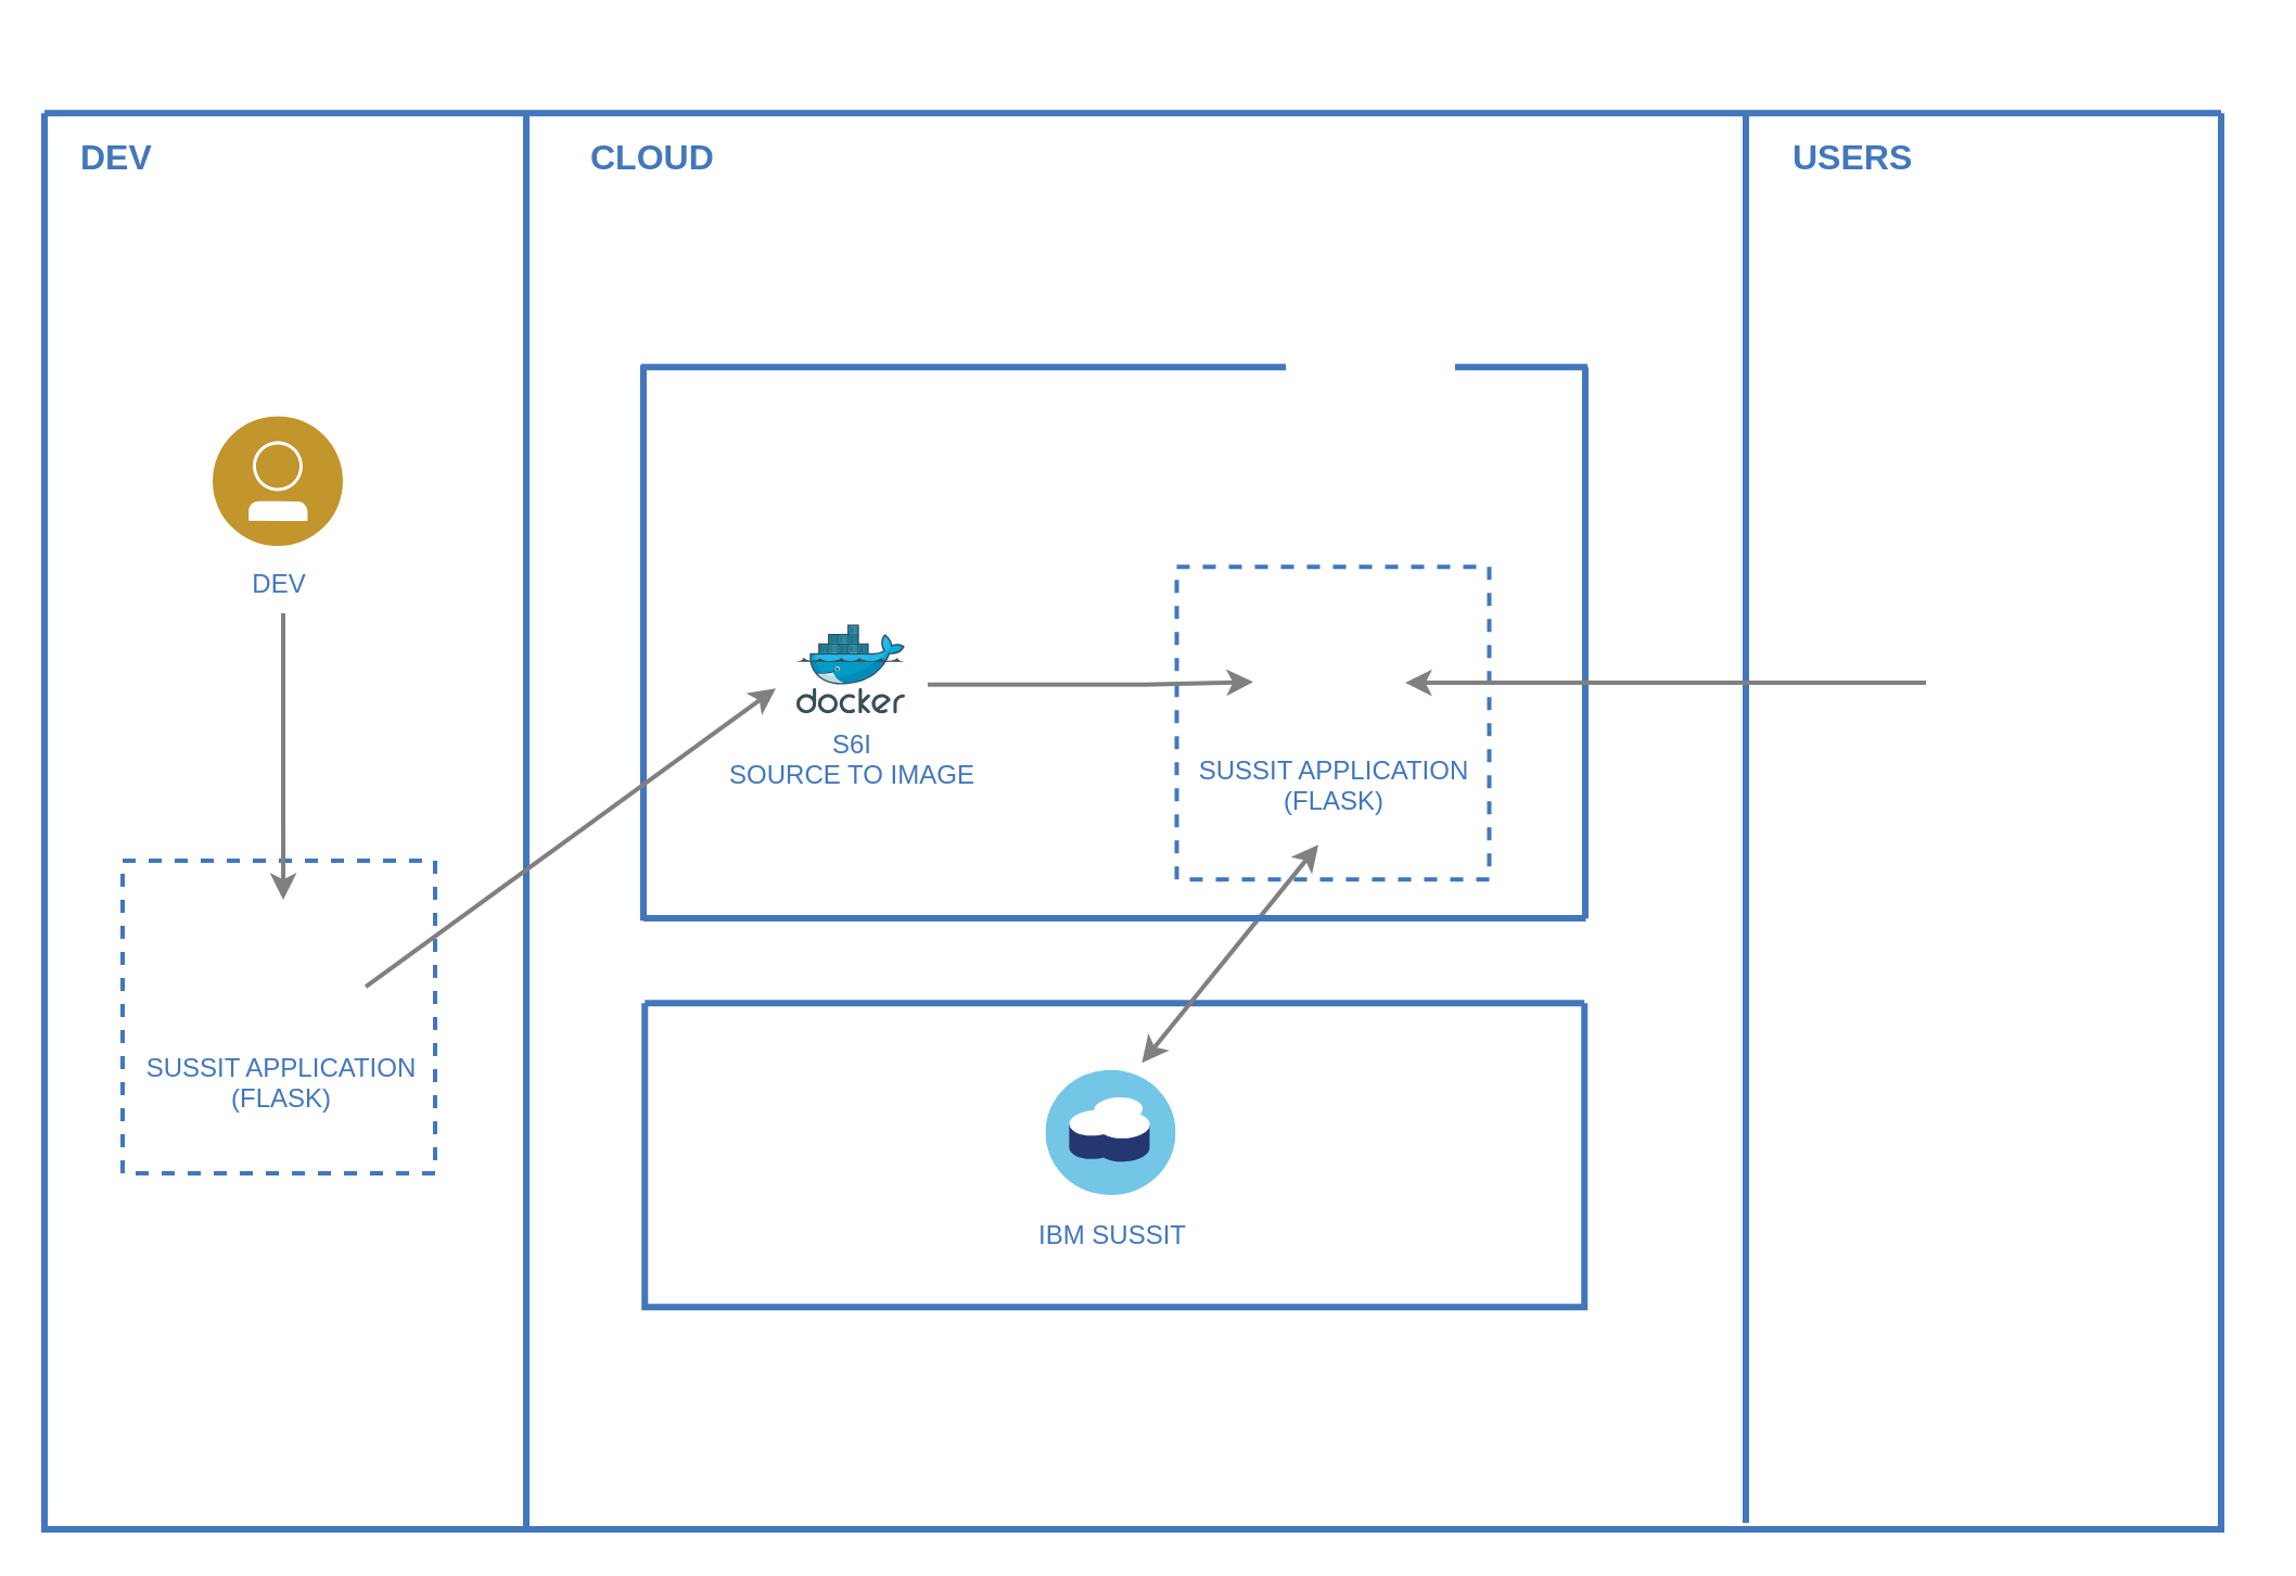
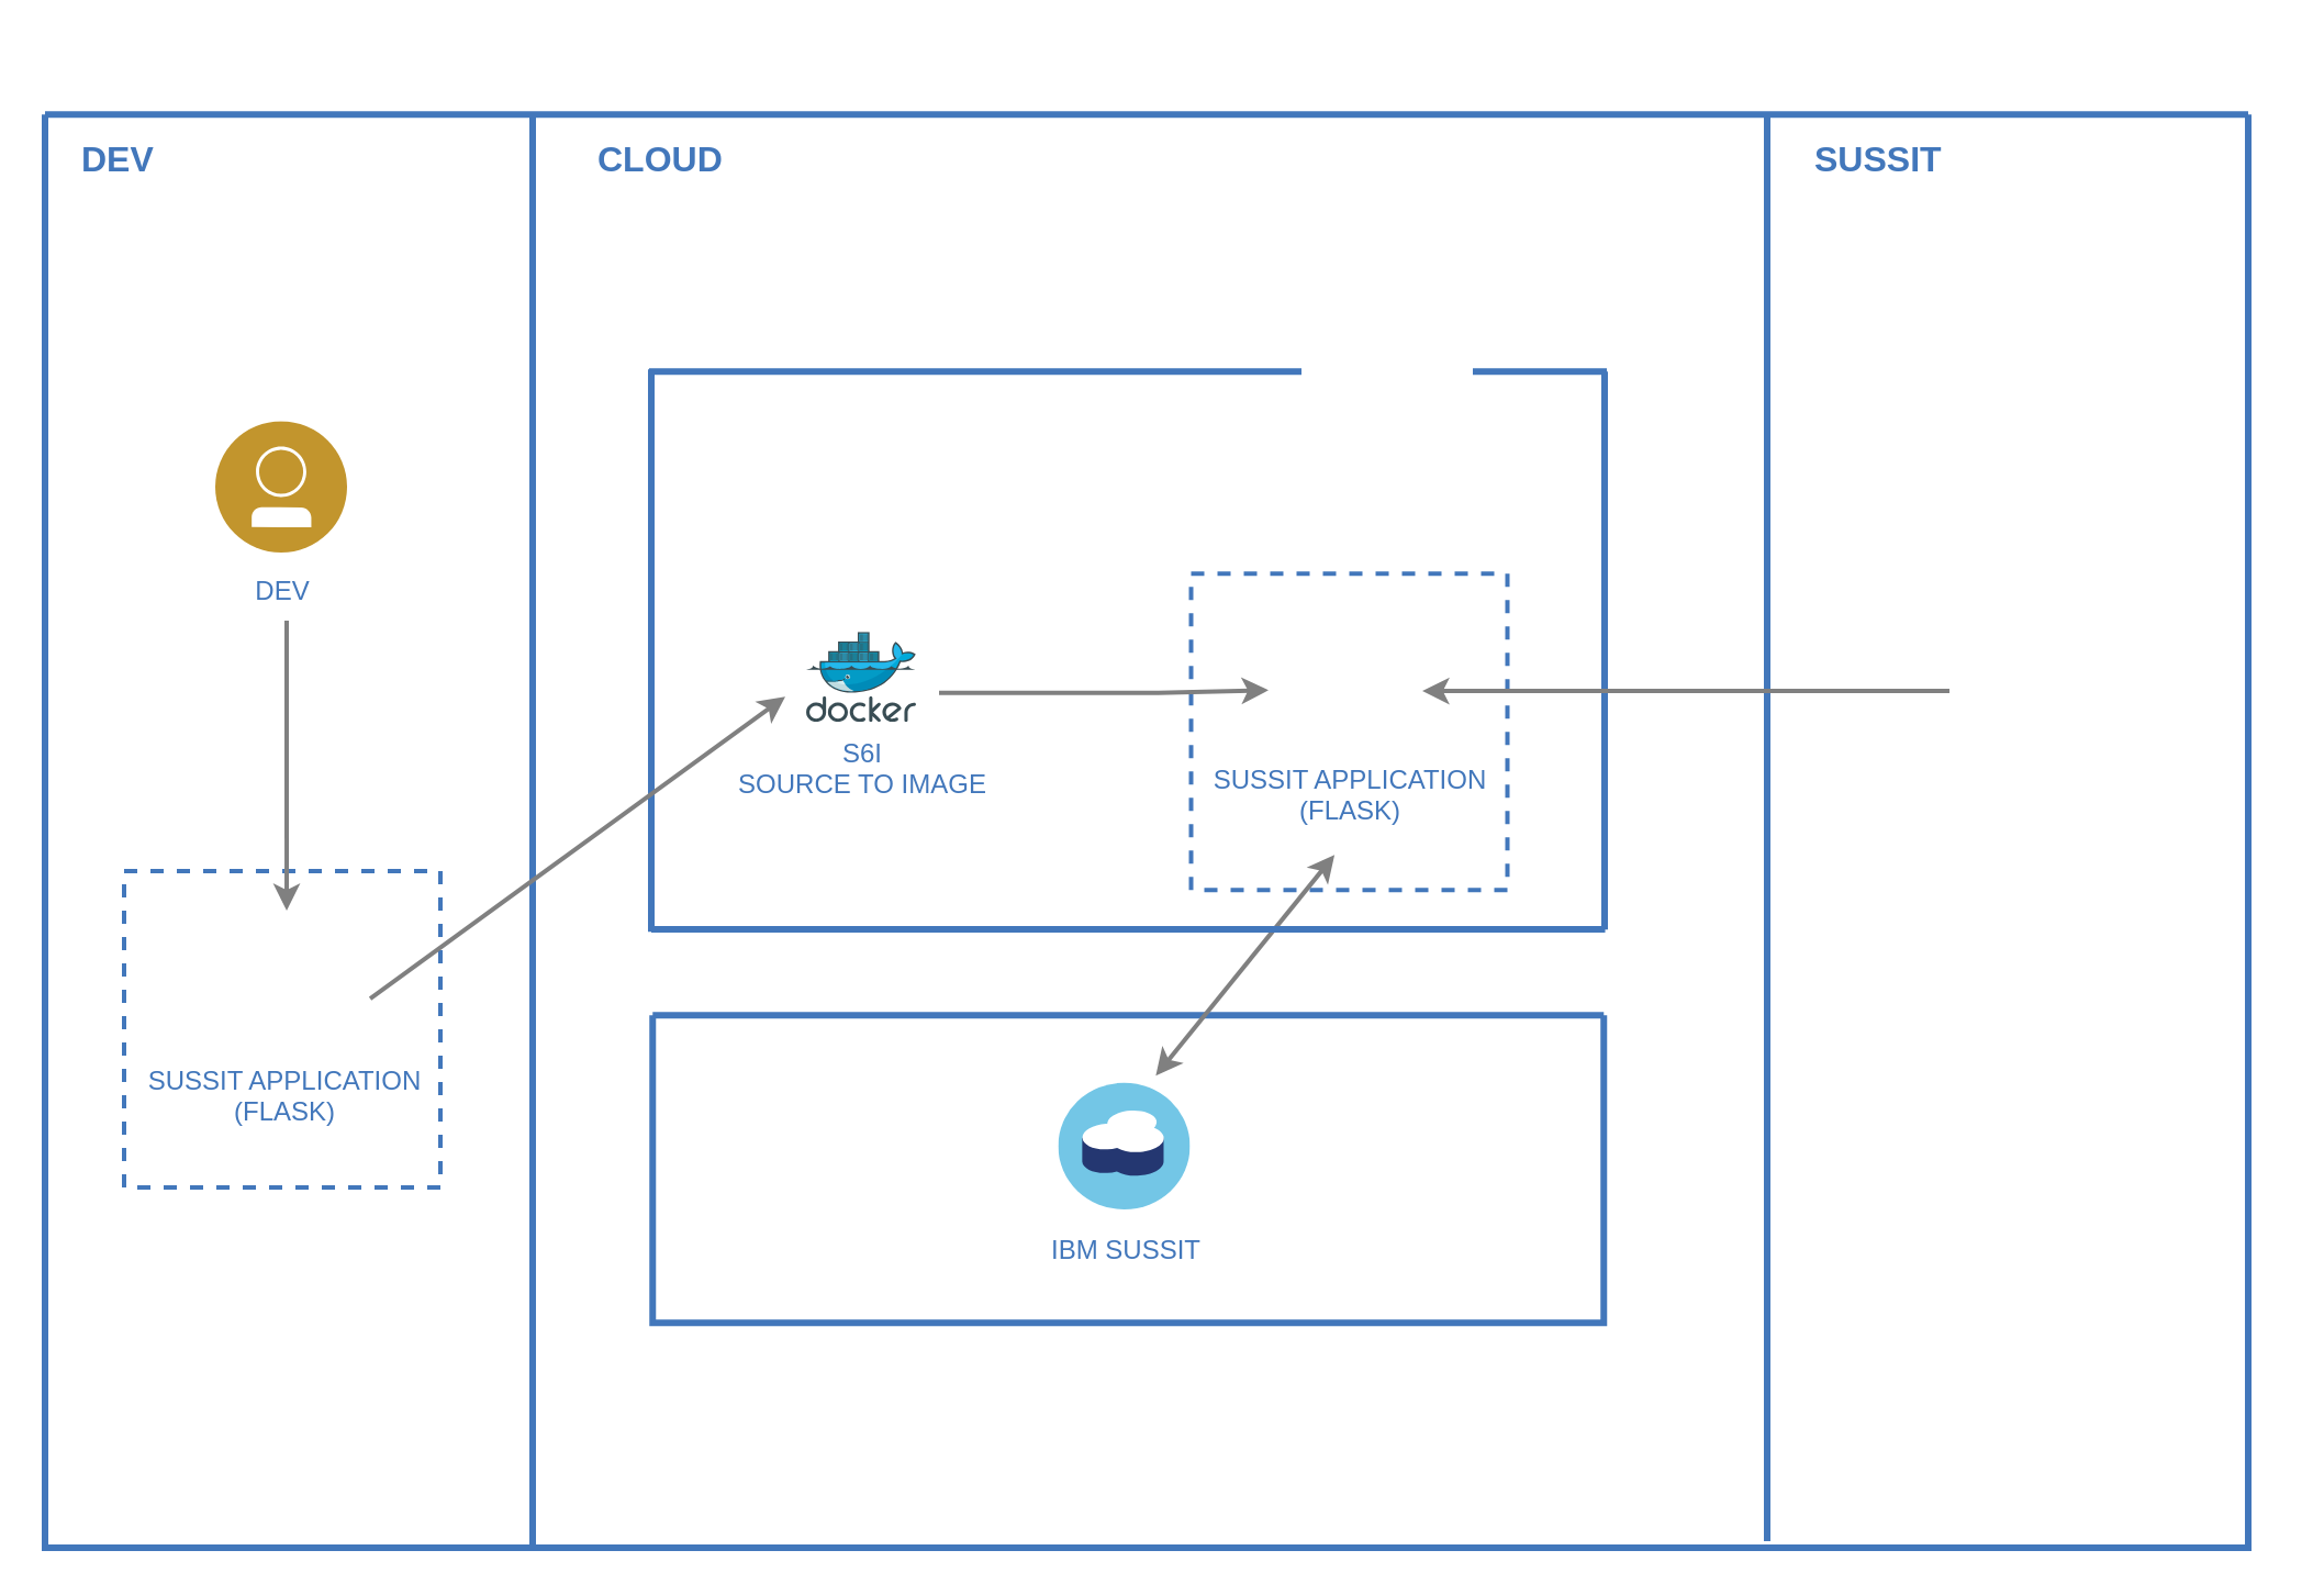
- <mxCell id="5" value="USERS" style="text;html=1;align=left;verticalAlign=middle;fontColor=#4277BB;shadow=0;dashed=0;strokeColor=none;fillColor=none;labelBackgroundColor=none;fontStyle=1;fontSize=16;spacingLeft=5;" parent="2" vertex="1"><mxGeometry x="799" y="10" width="217" height="20" as="geometry" /></mxCell>
+ <mxCell id="5" value="SUSSIT" style="text;html=1;align=left;verticalAlign=middle;fontColor=#4277BB;shadow=0;dashed=0;strokeColor=none;fillColor=none;labelBackgroundColor=none;fontStyle=1;fontSize=16;spacingLeft=5;" parent="2" vertex="1"><mxGeometry x="799" y="10" width="217" height="20" as="geometry" /></mxCell>
